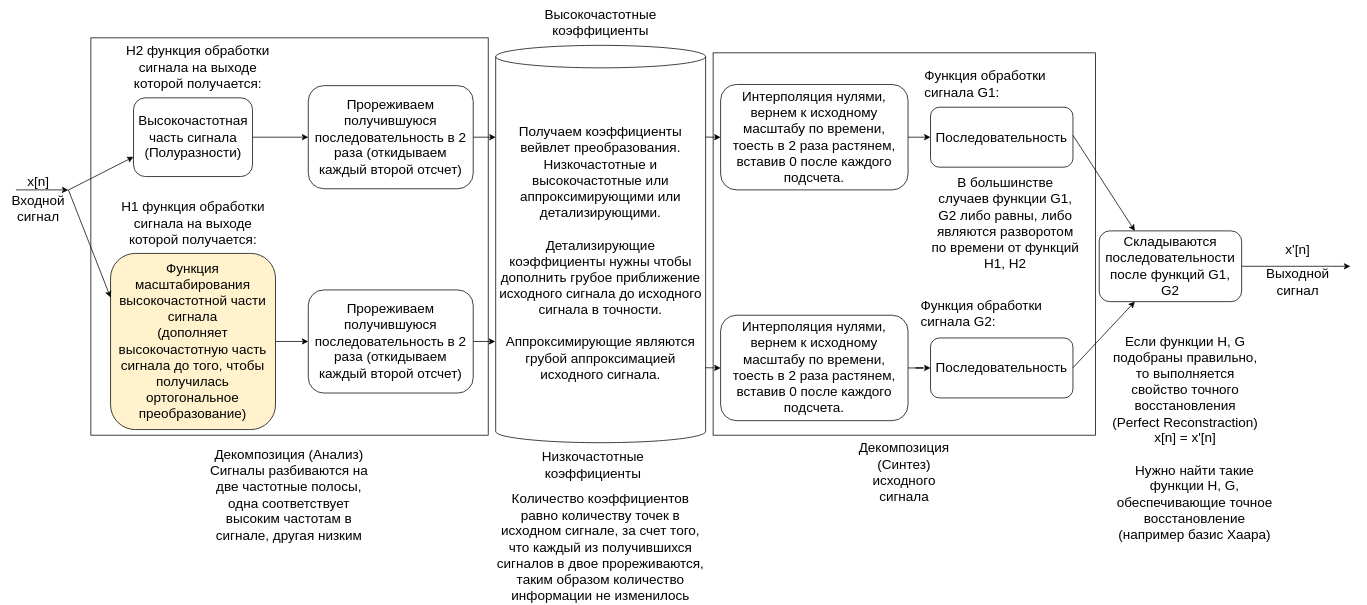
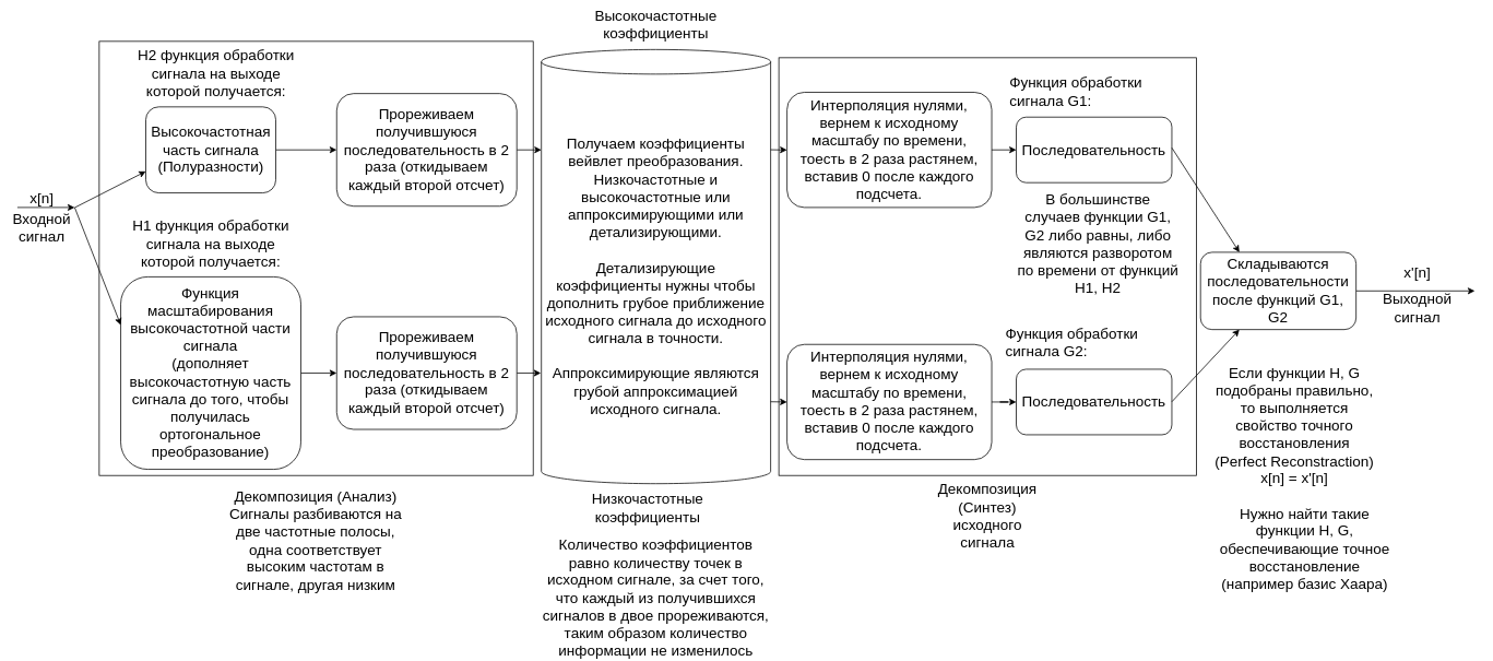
- <mxCell id="9" value="&lt;div style=&quot;font-size: 18px;&quot;&gt;Функция масштабирования высокочастотной части сигнала&lt;/div&gt;&lt;div style=&quot;font-size: 18px;&quot;&gt; (дополняет высокочастотную часть сигнала до того, чтобы получилась ортогональное преобразование)&lt;/div&gt;" style="rounded=1;whiteSpace=wrap;html=1;fontSize=18;fillColor=#fff2cc;" parent="1" vertex="1"><mxGeometry x="146.26" y="337.5" width="220" height="235" as="geometry" /></mxCell>
+ <mxCell id="9" value="&lt;div style=&quot;font-size: 18px;&quot;&gt;Функция масштабирования высокочастотной части сигнала&lt;/div&gt;&lt;div style=&quot;font-size: 18px;&quot;&gt; (дополняет высокочастотную часть сигнала до того, чтобы получилась ортогональное преобразование)&lt;/div&gt;" style="rounded=1;whiteSpace=wrap;html=1;fontSize=18;" parent="1" vertex="1"><mxGeometry x="146.26" y="337.5" width="220" height="235" as="geometry" /></mxCell>
